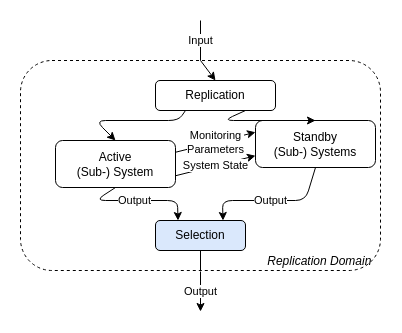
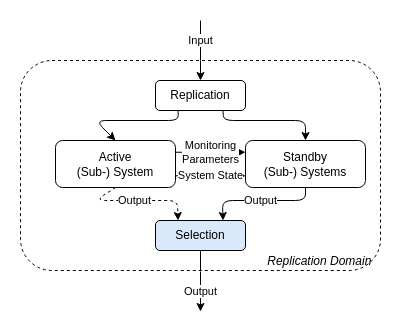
- <mxCell id="13" value="Replication" style="rounded=1;whiteSpace=wrap;html=1;" parent="1" vertex="1"><mxGeometry x="155" y="80" width="120" height="30" as="geometry" /></mxCell>
+ <mxCell id="13" value="Replication" style="rounded=1;whiteSpace=wrap;html=1;" parent="1" vertex="1"><mxGeometry x="155" y="80" width="90" height="30" as="geometry" /></mxCell>
- <mxCell id="4" value="Standby&lt;br&gt;(Sub-) Systems" style="rounded=1;whiteSpace=wrap;html=1;" parent="1" vertex="1"><mxGeometry x="255" y="120" width="120" height="47" as="geometry" /></mxCell>
+ <mxCell id="4" value="Standby&lt;br&gt;(Sub-) Systems" style="rounded=1;whiteSpace=wrap;html=1;" parent="1" vertex="1"><mxGeometry x="245" y="140" width="120" height="47" as="geometry" /></mxCell>
- <mxCell id="6" value="Output" style="endArrow=classic;html=1;entryX=0.25;entryY=0;entryDx=0;entryDy=0;exitX=0.5;exitY=1;exitDx=0;exitDy=0;" parent="1" source="3" target="5" edge="1"><mxGeometry width="50" height="50" relative="1" as="geometry"><mxPoint x="209" y="230" as="sourcePoint" /><mxPoint x="175.5" y="220" as="targetPoint" /><Array as="points"><mxPoint x="95" y="200" /><mxPoint x="177" y="200" /></Array></mxGeometry></mxCell>
+ <mxCell id="6" value="Output" style="endArrow=classic;html=1;entryX=0.25;entryY=0;entryDx=0;entryDy=0;exitX=0.5;exitY=1;exitDx=0;exitDy=0;dashed=1;" parent="1" source="3" target="5" edge="1"><mxGeometry width="50" height="50" relative="1" as="geometry"><mxPoint x="209" y="230" as="sourcePoint" /><mxPoint x="175.5" y="220" as="targetPoint" /><Array as="points"><mxPoint x="95" y="200" /><mxPoint x="177" y="200" /></Array></mxGeometry></mxCell>
